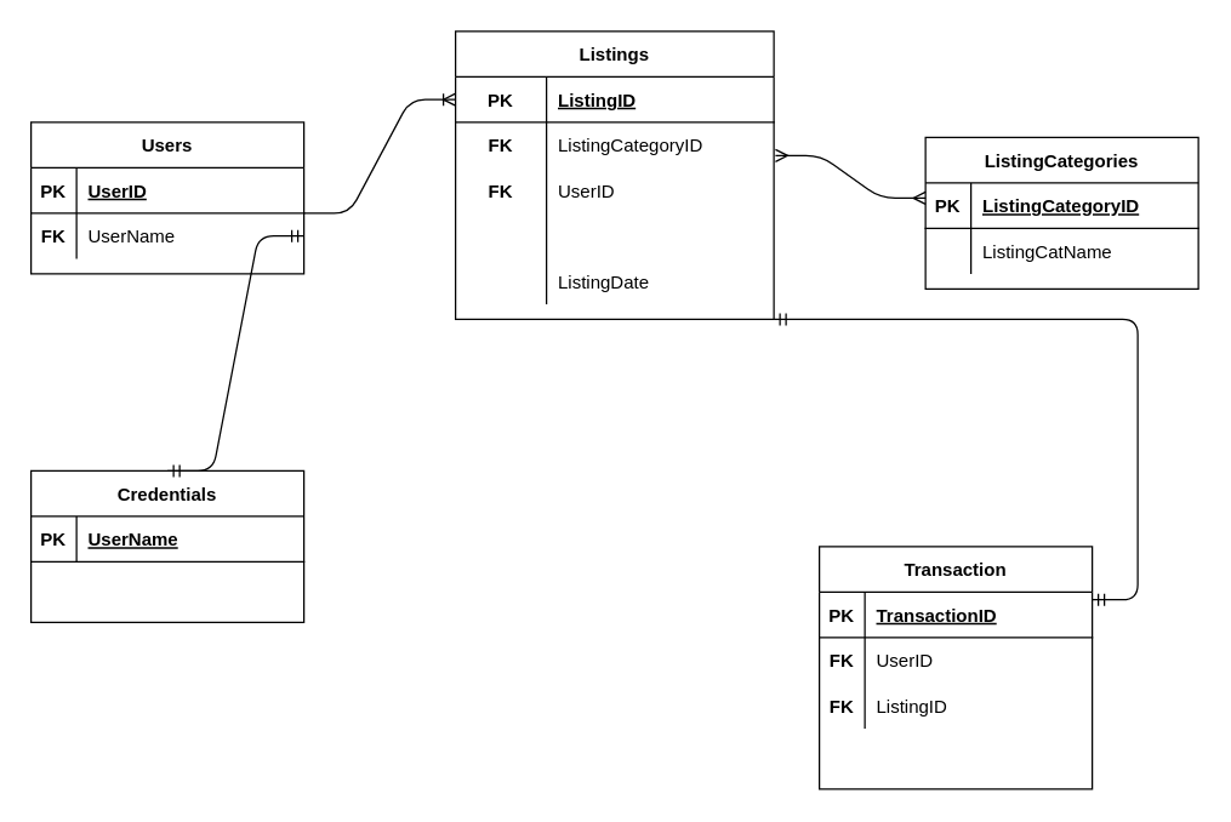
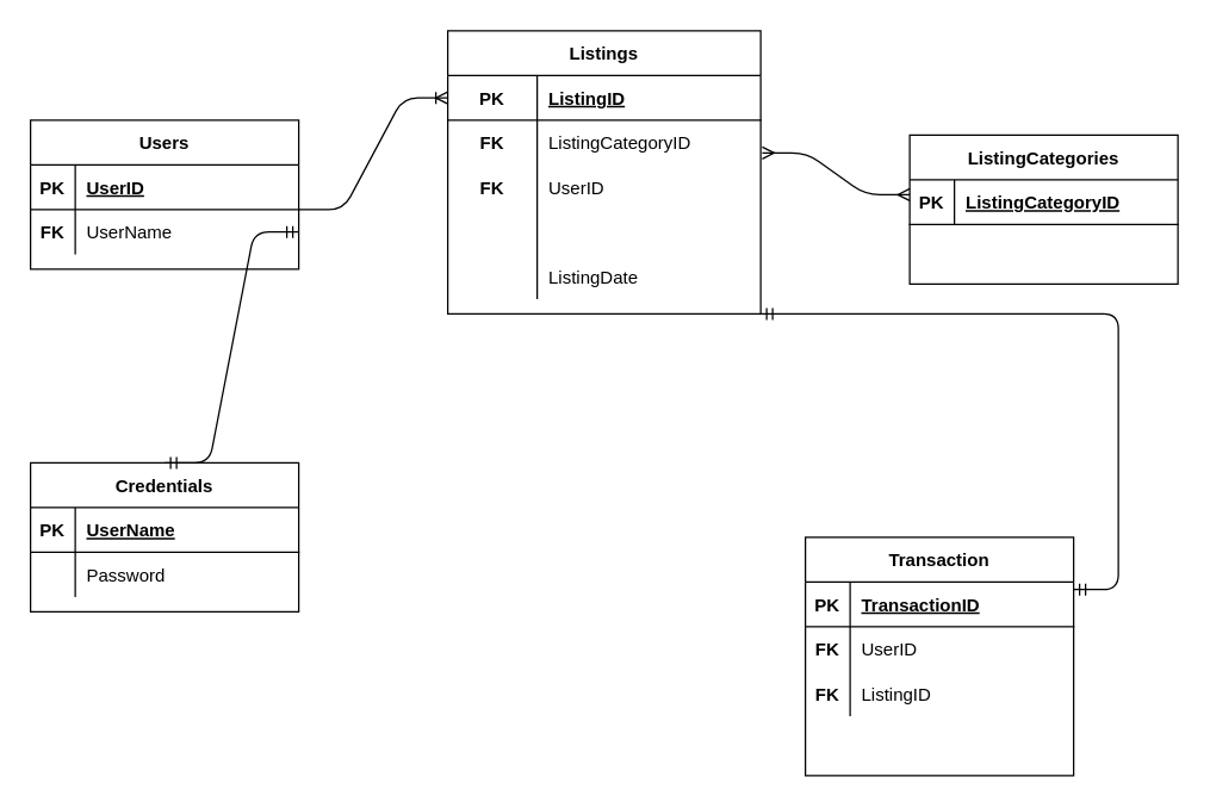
- <mxCell id="30" value="ListingCatName" style="shape=partialRectangle;connectable=0;fillColor=none;top=0;left=0;bottom=0;right=0;align=left;spacingLeft=6;overflow=hidden;" parent="28" vertex="1"><mxGeometry x="30" width="150" height="30" as="geometry" /></mxCell>
+ <mxCell id="37" value="Password" style="shape=partialRectangle;connectable=0;fillColor=none;top=0;left=0;bottom=0;right=0;align=left;spacingLeft=6;overflow=hidden;" parent="35" vertex="1"><mxGeometry x="30" width="150" height="30" as="geometry" /></mxCell>
